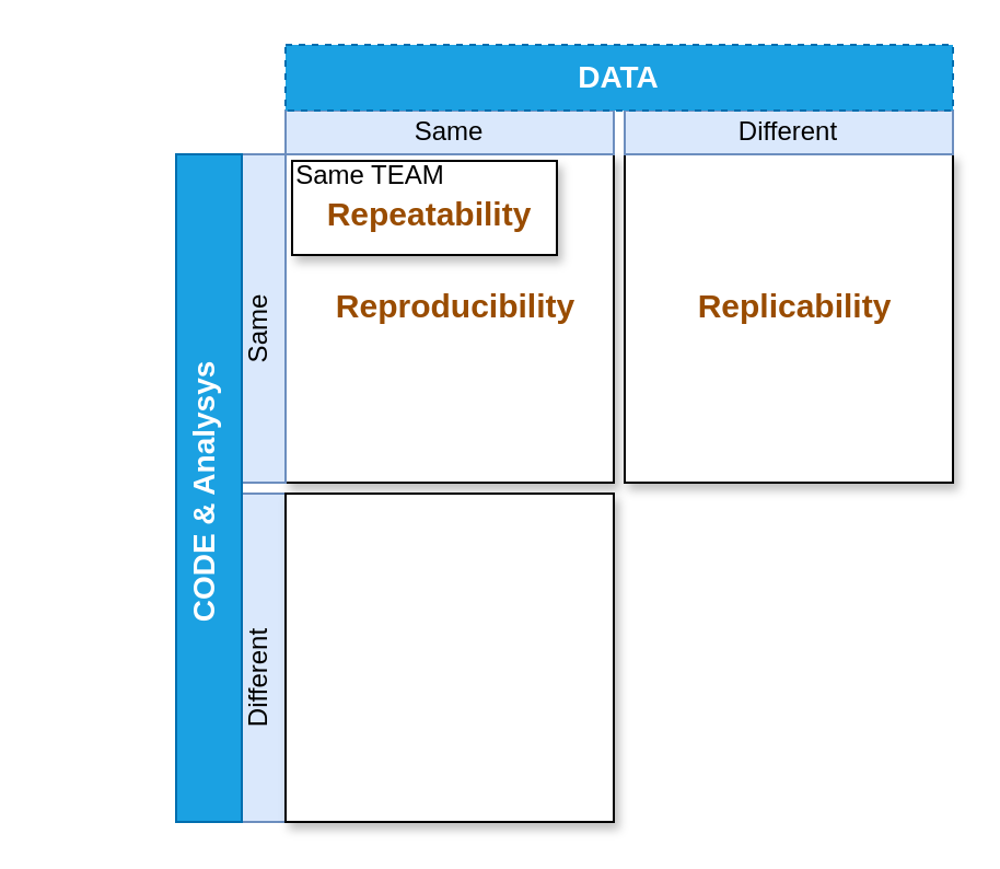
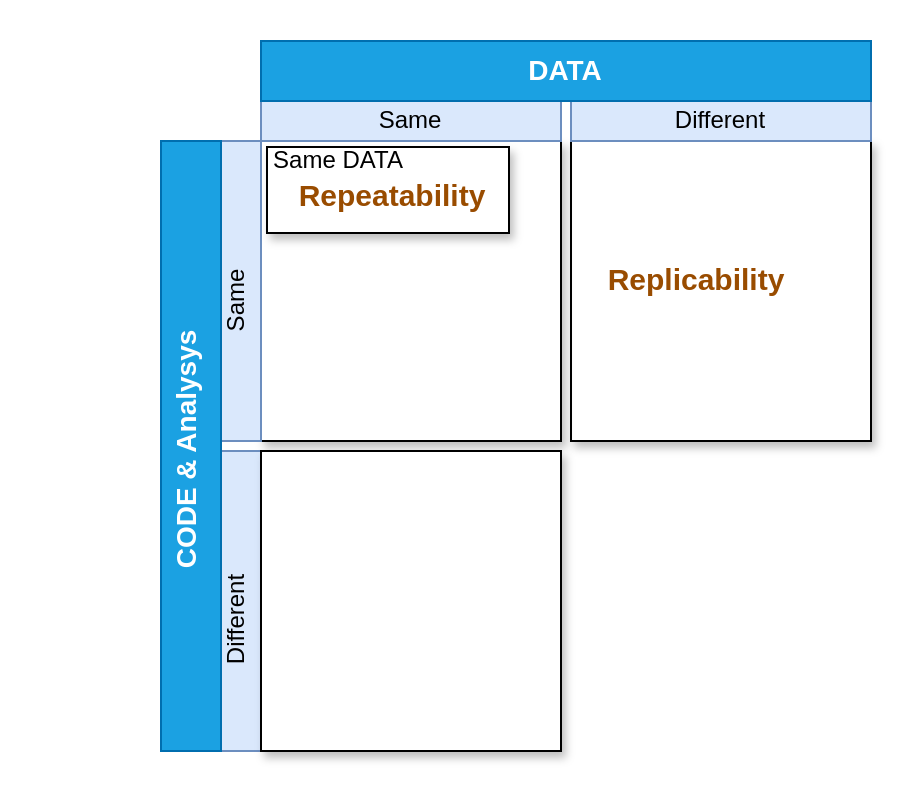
- <mxCell id="15" value="&lt;b&gt;&lt;font style=&quot;font-size: 14px;&quot;&gt;DATA&lt;/font&gt;&lt;/b&gt;" style="rounded=0;whiteSpace=wrap;html=1;fillColor=#1ba1e2;fontColor=#ffffff;strokeColor=#006EAF;dashed=1;" parent="1" vertex="1"><mxGeometry x="130" y="20" width="305" height="30" as="geometry" /></mxCell>
+ <mxCell id="15" value="&lt;b&gt;&lt;font style=&quot;font-size: 14px;&quot;&gt;DATA&lt;/font&gt;&lt;/b&gt;" style="rounded=0;whiteSpace=wrap;html=1;fillColor=#1ba1e2;fontColor=#ffffff;strokeColor=#006EAF;" parent="1" vertex="1"><mxGeometry x="130" y="20" width="305" height="30" as="geometry" /></mxCell>
- <mxCell id="11" value="Same TEAM" style="text;html=1;align=center;verticalAlign=middle;whiteSpace=wrap;rounded=0;" parent="1" vertex="1"><mxGeometry x="114" y="65" width="110" height="30" as="geometry" /></mxCell>
+ <mxCell id="11" value="Same DATA" style="text;html=1;align=center;verticalAlign=middle;whiteSpace=wrap;rounded=0;" parent="1" vertex="1"><mxGeometry x="114" y="65" width="110" height="30" as="geometry" /></mxCell>
- <mxCell id="12" value="Reproducibility" style="text;html=1;align=center;verticalAlign=middle;whiteSpace=wrap;rounded=0;fontStyle=1;fontColor=#994C00;fontSize=15;" parent="1" vertex="1"><mxGeometry x="148" y="124" width="120" height="30" as="geometry" /></mxCell>
- <mxCell id="14" value="Replicability" style="text;html=1;align=center;verticalAlign=middle;whiteSpace=wrap;rounded=0;fontStyle=1;fontColor=#994C00;fontSize=15;" parent="1" vertex="1"><mxGeometry x="303" y="124" width="120" height="30" as="geometry" /></mxCell>
+ <mxCell id="14" value="Replicability" style="text;html=1;align=center;verticalAlign=middle;whiteSpace=wrap;rounded=0;fontStyle=1;fontColor=#994C00;fontSize=15;" parent="1" vertex="1"><mxGeometry x="288" y="124" width="120" height="30" as="geometry" /></mxCell>
